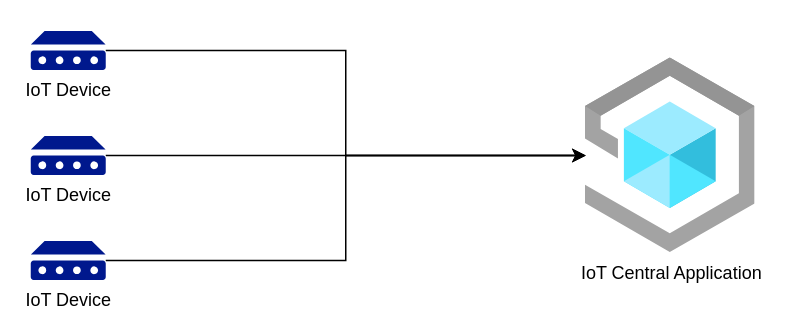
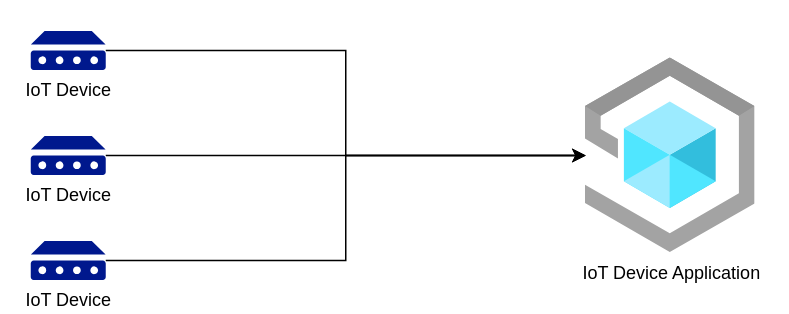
- <mxCell id="2" value="IoT Central Application" style="image;aspect=fixed;html=1;points=[];align=center;fontSize=12;image=img/lib/azure2/iot/IoT_Central_Applications.svg;" vertex="1" parent="1"><mxGeometry x="390" y="38" width="113.04" height="130" as="geometry" /></mxCell>
+ <mxCell id="2" value="IoT Device Application" style="image;aspect=fixed;html=1;points=[];align=center;fontSize=12;image=img/lib/azure2/iot/IoT_Central_Applications.svg;" vertex="1" parent="1"><mxGeometry x="390" y="38" width="113.04" height="130" as="geometry" /></mxCell>
